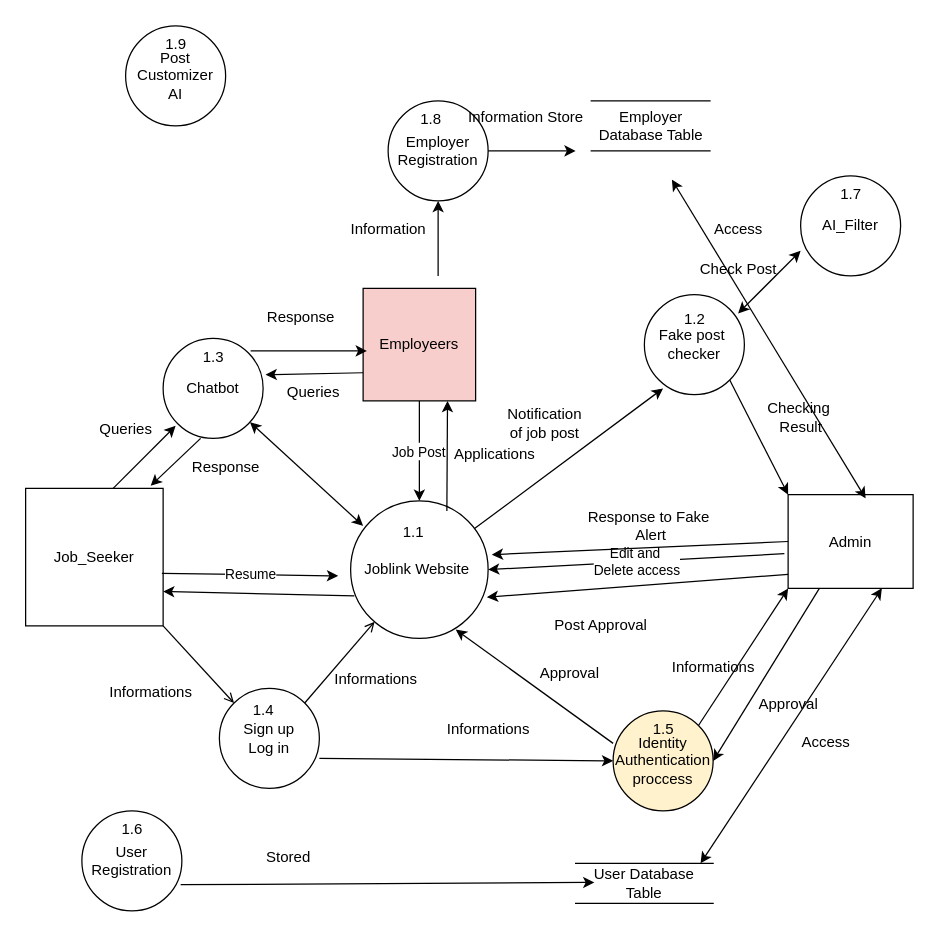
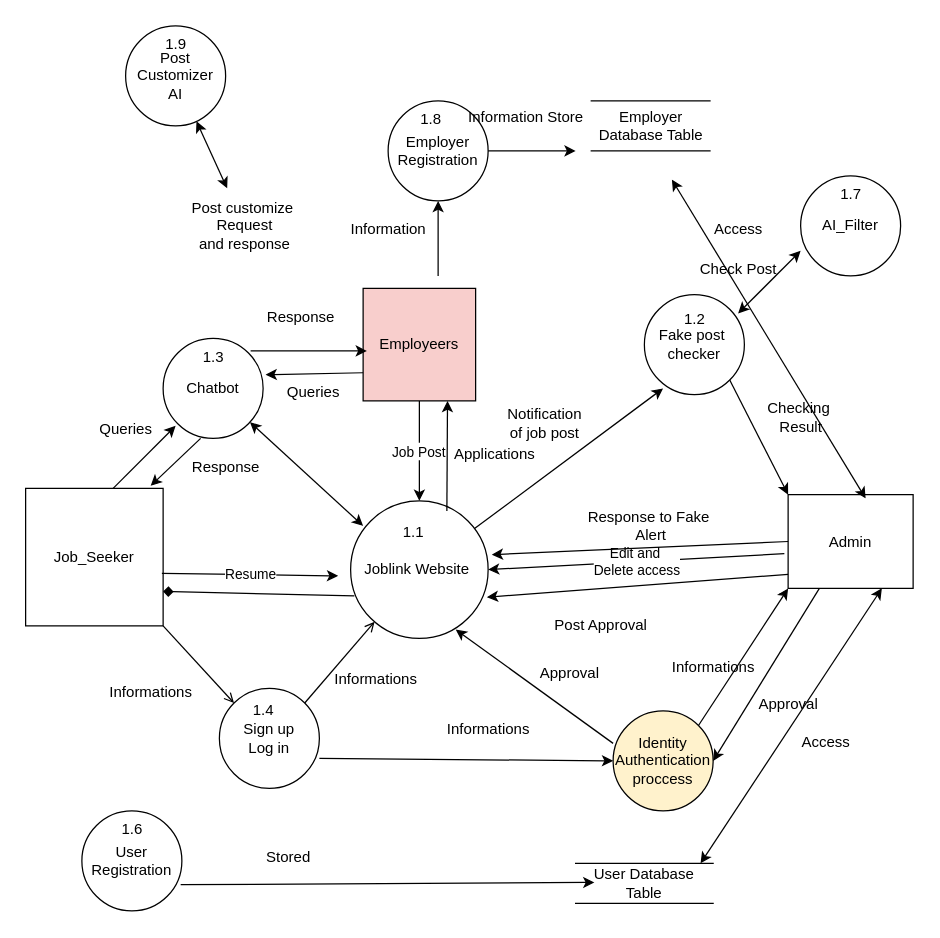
+ <mxCell id="68" value="" style="endArrow=classic;startArrow=classic;html=1;rounded=0;" parent="1" source="70" target="67" edge="1"><mxGeometry width="50" height="50" relative="1" as="geometry"><mxPoint x="90" y="250" as="sourcePoint" /><mxPoint x="140" y="200" as="targetPoint" /></mxGeometry></mxCell>
+ <mxCell id="70" value="Post customize&amp;nbsp;&lt;div&gt;Request&lt;/div&gt;&lt;div&gt;and response&lt;/div&gt;" style="text;html=1;align=center;verticalAlign=middle;resizable=0;points=[];autosize=1;strokeColor=none;fillColor=none;" parent="1" vertex="1"><mxGeometry x="140" y="150" width="110" height="60" as="geometry" /></mxCell>
- <mxCell id="16" value="" style="endArrow=classic;html=1;rounded=0;entryX=1;entryY=0.75;entryDx=0;entryDy=0;exitX=0.027;exitY=0.691;exitDx=0;exitDy=0;exitPerimeter=0;" parent="1" source="2" target="3" edge="1"><mxGeometry width="50" height="50" relative="1" as="geometry"><mxPoint x="320" y="450" as="sourcePoint" /><mxPoint x="370" y="400" as="targetPoint" /></mxGeometry></mxCell>
+ <mxCell id="16" value="" style="endArrow=diamond;html=1;rounded=0;entryX=1;entryY=0.75;entryDx=0;entryDy=0;exitX=0.027;exitY=0.691;exitDx=0;exitDy=0;exitPerimeter=0;" parent="1" source="2" target="3" edge="1"><mxGeometry width="50" height="50" relative="1" as="geometry"><mxPoint x="320" y="450" as="sourcePoint" /><mxPoint x="370" y="400" as="targetPoint" /></mxGeometry></mxCell>
- <mxCell id="51" value="1.5" style="text;html=1;align=center;verticalAlign=middle;resizable=0;points=[];autosize=1;strokeColor=none;fillColor=none;" parent="1" vertex="1"><mxGeometry x="510" y="568" width="40" height="30" as="geometry" /></mxCell>
